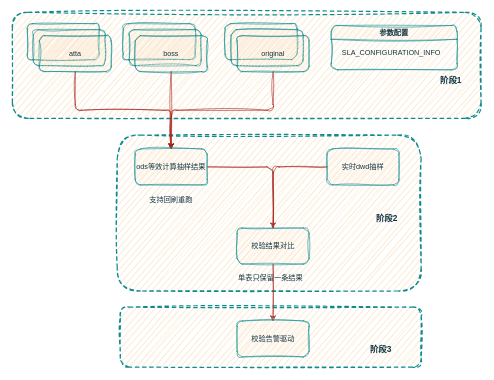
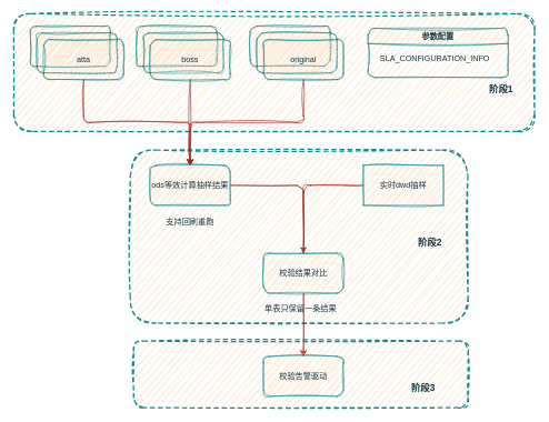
- <mxCell id="20" value="实时dwd抽样" style="rounded=1;whiteSpace=wrap;html=1;sketch=1;curveFitting=1;jiggle=2;labelBackgroundColor=none;fillColor=#FAE5C7;strokeColor=#0F8B8D;fontColor=#143642;" vertex="1" parent="1"><mxGeometry x="545" y="248" width="120" height="60" as="geometry" /></mxCell>
+ <mxCell id="20" value="实时dwd抽样" style="whiteSpace=wrap;html=1;sketch=1;curveFitting=1;jiggle=2;labelBackgroundColor=none;fillColor=#FAE5C7;strokeColor=#0F8B8D;fontColor=#143642;rounded=0;" vertex="1" parent="1"><mxGeometry x="545" y="248" width="120" height="60" as="geometry" /></mxCell>
